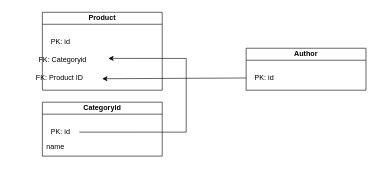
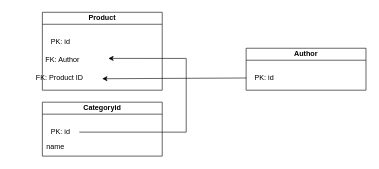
- <mxCell id="3" value="&lt;span style=&quot;white-space: pre;&quot;&gt; &lt;/span&gt;&lt;span style=&quot;white-space: pre;&quot;&gt; &lt;/span&gt;FK: Categoryid" style="text;html=1;align=center;verticalAlign=middle;resizable=0;points=[];autosize=1;strokeColor=none;fillColor=none;" vertex="1" parent="2"><mxGeometry x="-50" y="65" width="160" height="30" as="geometry" /></mxCell>
+ <mxCell id="3" value="&lt;span style=&quot;white-space: pre;&quot;&gt; &lt;/span&gt;&lt;span style=&quot;white-space: pre;&quot;&gt; &lt;/span&gt;FK: Author" style="text;html=1;align=center;verticalAlign=middle;resizable=0;points=[];autosize=1;strokeColor=none;fillColor=none;" vertex="1" parent="2"><mxGeometry x="-50" y="65" width="160" height="30" as="geometry" /></mxCell>
